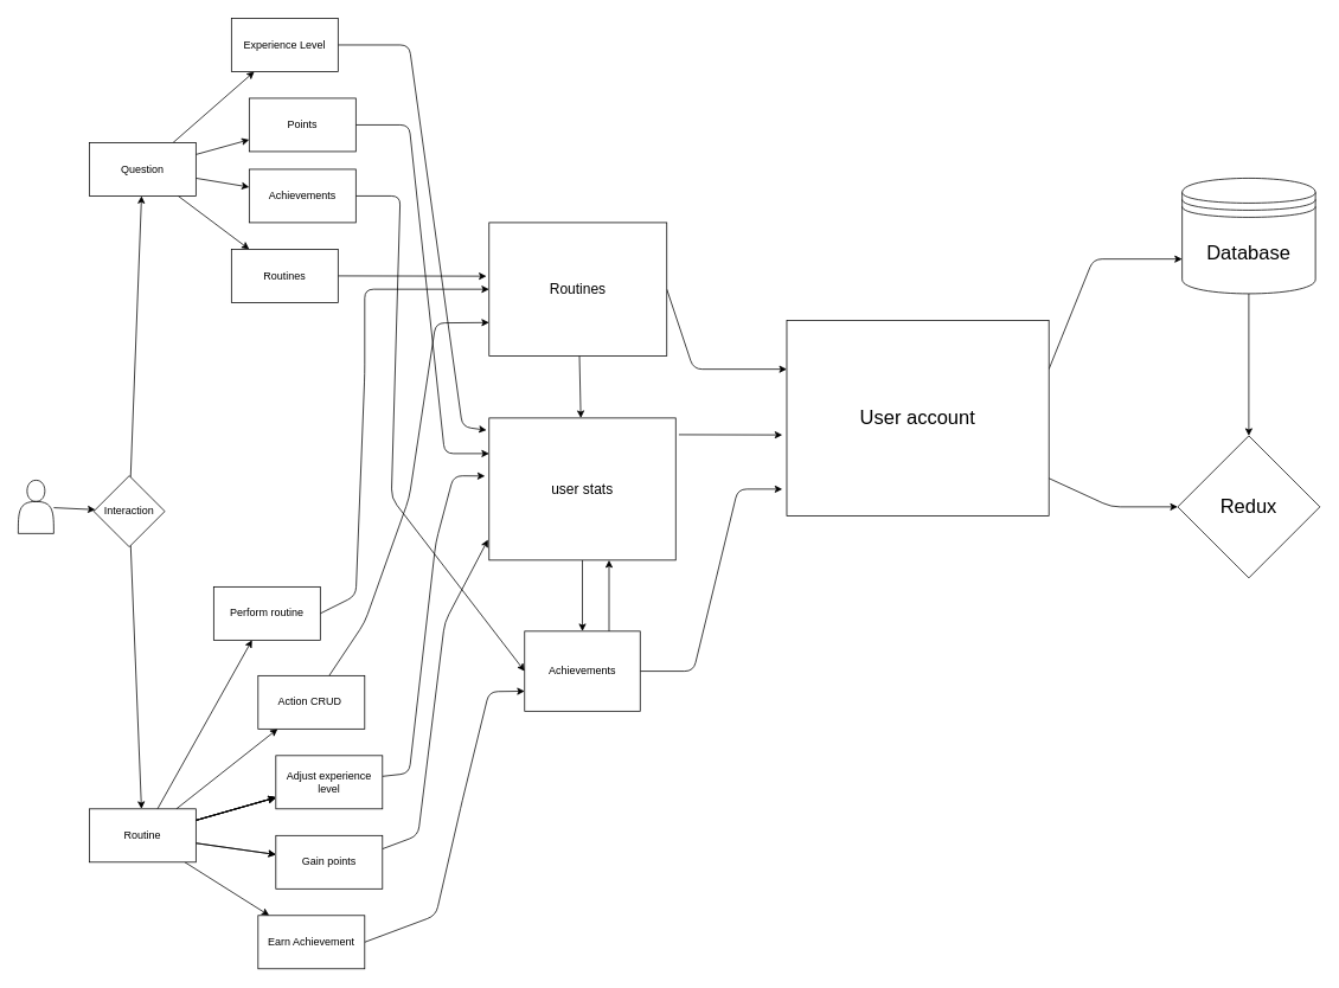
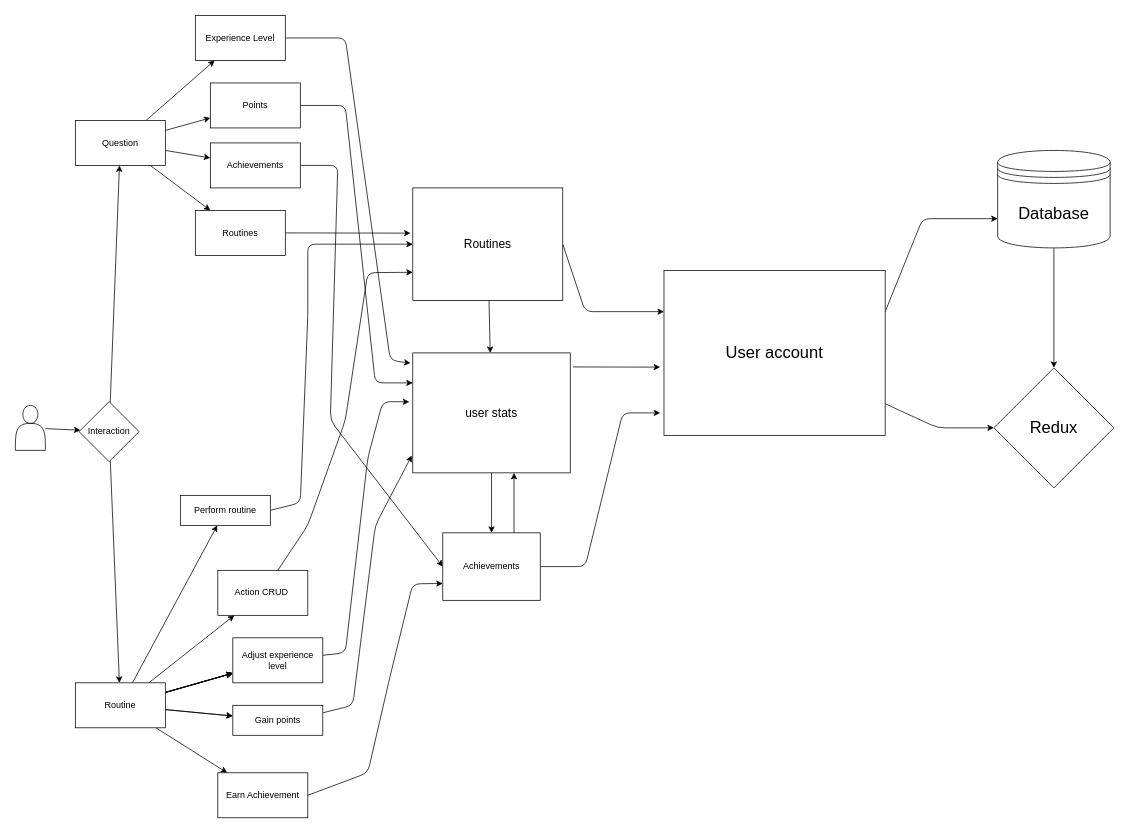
- <mxCell id="55" value="Perform routine" style="whiteSpace=wrap;html=1;" parent="1" vertex="1"><mxGeometry x="240" y="660" width="120" height="60" as="geometry" /></mxCell>
+ <mxCell id="55" value="Perform routine" style="whiteSpace=wrap;html=1;" parent="1" vertex="1"><mxGeometry x="240" y="660" width="120" height="40" as="geometry" /></mxCell>
- <mxCell id="36" value="Gain points" style="whiteSpace=wrap;html=1;" parent="1" vertex="1"><mxGeometry x="310" y="940" width="120" height="60" as="geometry" /></mxCell>
+ <mxCell id="36" value="Gain points" style="whiteSpace=wrap;html=1;" parent="1" vertex="1"><mxGeometry x="310" y="940" width="120" height="40" as="geometry" /></mxCell>
